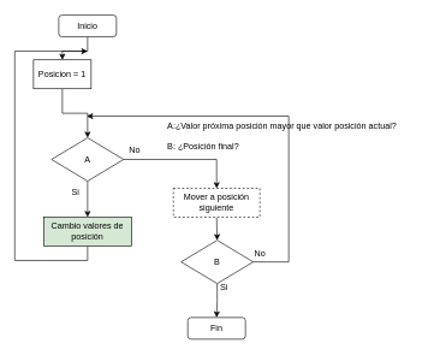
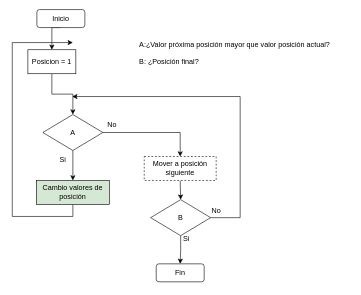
- <mxCell id="3" value="Inicio" style="rounded=1;whiteSpace=wrap;html=1;" vertex="1" parent="1"><mxGeometry x="81" y="20" width="80" height="30" as="geometry" /></mxCell>
+ <mxCell id="3" value="Inicio" style="rounded=1;whiteSpace=wrap;html=1;" vertex="1" parent="1"><mxGeometry x="61" y="15" width="80" height="30" as="geometry" /></mxCell>
- <mxCell id="21" value="&lt;p style=&quot;language:es;margin-top:0pt;margin-bottom:0pt;margin-left:0in;&amp;lt;br/&amp;gt;text-align:left;direction:ltr;unicode-bidi:embed;mso-line-break-override:none;&amp;lt;br/&amp;gt;word-break:normal;punctuation-wrap:hanging&quot;&gt;&lt;span style=&quot;color: black;&quot;&gt;&lt;font&gt;A:¿Valor&amp;nbsp;próxima posición mayor que valor posición actual?&lt;/font&gt;&lt;/span&gt;&lt;/p&gt;&lt;font&gt;&lt;br&gt;&lt;/font&gt;&lt;p style=&quot;language:es;margin-top:0pt;margin-bottom:0pt;margin-left:0in;&amp;lt;br/&amp;gt;text-align:left;direction:ltr;unicode-bidi:embed;mso-line-break-override:none;&amp;lt;br/&amp;gt;word-break:normal;punctuation-wrap:hanging&quot;&gt;&lt;span style=&quot;color: black;&quot;&gt;&lt;font&gt;B:&amp;nbsp;¿Posición final?&lt;/font&gt;&lt;/span&gt;&lt;/p&gt;" style="text;whiteSpace=wrap;html=1;" vertex="1" parent="1"><mxGeometry x="230" y="160" width="350" height="60" as="geometry" /></mxCell>
+ <mxCell id="21" value="&lt;p style=&quot;language:es;margin-top:0pt;margin-bottom:0pt;margin-left:0in;&amp;lt;br/&amp;gt;text-align:left;direction:ltr;unicode-bidi:embed;mso-line-break-override:none;&amp;lt;br/&amp;gt;word-break:normal;punctuation-wrap:hanging&quot;&gt;&lt;span style=&quot;color: black;&quot;&gt;&lt;font&gt;A:¿Valor&amp;nbsp;próxima posición mayor que valor posición actual?&lt;/font&gt;&lt;/span&gt;&lt;/p&gt;&lt;font&gt;&lt;br&gt;&lt;/font&gt;&lt;p style=&quot;language:es;margin-top:0pt;margin-bottom:0pt;margin-left:0in;&amp;lt;br/&amp;gt;text-align:left;direction:ltr;unicode-bidi:embed;mso-line-break-override:none;&amp;lt;br/&amp;gt;word-break:normal;punctuation-wrap:hanging&quot;&gt;&lt;span style=&quot;color: black;&quot;&gt;&lt;font&gt;B:&amp;nbsp;¿Posición final?&lt;/font&gt;&lt;/span&gt;&lt;/p&gt;" style="text;whiteSpace=wrap;html=1;" vertex="1" parent="1"><mxGeometry x="230" y="60" width="350" height="60" as="geometry" /></mxCell>
